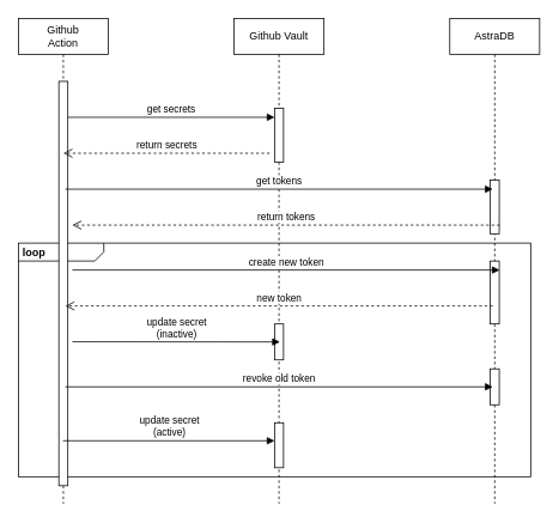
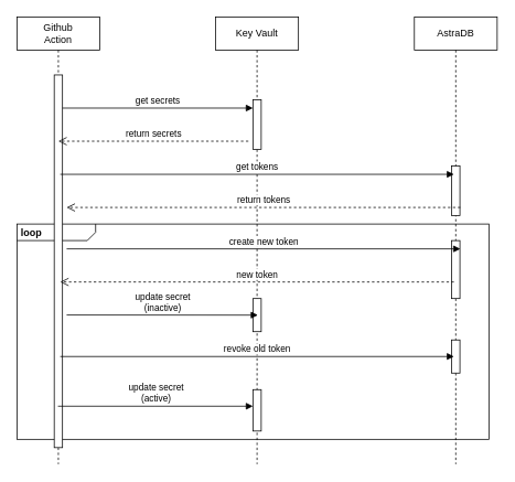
- <mxCell id="3" value="Github Vault" style="shape=umlLifeline;perimeter=lifelinePerimeter;whiteSpace=wrap;html=1;container=1;dropTarget=0;collapsible=0;recursiveResize=0;outlineConnect=0;portConstraint=eastwest;newEdgeStyle={&quot;edgeStyle&quot;:&quot;elbowEdgeStyle&quot;,&quot;elbow&quot;:&quot;vertical&quot;,&quot;curved&quot;:0,&quot;rounded&quot;:0};" vertex="1" parent="1"><mxGeometry x="260" y="20" width="100" height="540" as="geometry" /></mxCell>
+ <mxCell id="3" value="Key Vault" style="shape=umlLifeline;perimeter=lifelinePerimeter;whiteSpace=wrap;html=1;container=1;dropTarget=0;collapsible=0;recursiveResize=0;outlineConnect=0;portConstraint=eastwest;newEdgeStyle={&quot;edgeStyle&quot;:&quot;elbowEdgeStyle&quot;,&quot;elbow&quot;:&quot;vertical&quot;,&quot;curved&quot;:0,&quot;rounded&quot;:0};" vertex="1" parent="1"><mxGeometry x="260" y="20" width="100" height="540" as="geometry" /></mxCell>
